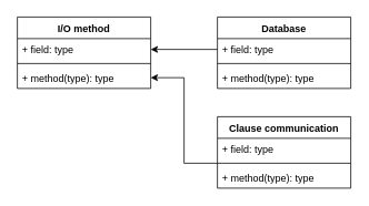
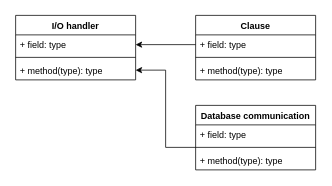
- <mxCell id="2" value="I/O method" style="swimlane;fontStyle=1;align=center;verticalAlign=top;childLayout=stackLayout;horizontal=1;startSize=26;horizontalStack=0;resizeParent=1;resizeParentMax=0;resizeLast=0;collapsible=1;marginBottom=0;whiteSpace=wrap;html=1;" vertex="1" parent="1"><mxGeometry x="20" y="20" width="160" height="86" as="geometry" /></mxCell>
+ <mxCell id="2" value="I/O handler" style="swimlane;fontStyle=1;align=center;verticalAlign=top;childLayout=stackLayout;horizontal=1;startSize=26;horizontalStack=0;resizeParent=1;resizeParentMax=0;resizeLast=0;collapsible=1;marginBottom=0;whiteSpace=wrap;html=1;" vertex="1" parent="1"><mxGeometry x="20" y="20" width="160" height="86" as="geometry" /></mxCell>
- <mxCell id="6" value="Database" style="swimlane;fontStyle=1;align=center;verticalAlign=top;childLayout=stackLayout;horizontal=1;startSize=26;horizontalStack=0;resizeParent=1;resizeParentMax=0;resizeLast=0;collapsible=1;marginBottom=0;whiteSpace=wrap;html=1;" vertex="1" parent="1"><mxGeometry x="260" y="20" width="160" height="86" as="geometry" /></mxCell>
+ <mxCell id="6" value="Clause" style="swimlane;fontStyle=1;align=center;verticalAlign=top;childLayout=stackLayout;horizontal=1;startSize=26;horizontalStack=0;resizeParent=1;resizeParentMax=0;resizeLast=0;collapsible=1;marginBottom=0;whiteSpace=wrap;html=1;" vertex="1" parent="1"><mxGeometry x="260" y="20" width="160" height="86" as="geometry" /></mxCell>
- <mxCell id="10" value="Clause communication" style="swimlane;fontStyle=1;align=center;verticalAlign=top;childLayout=stackLayout;horizontal=1;startSize=26;horizontalStack=0;resizeParent=1;resizeParentMax=0;resizeLast=0;collapsible=1;marginBottom=0;whiteSpace=wrap;html=1;" vertex="1" parent="1"><mxGeometry x="260" y="140" width="160" height="86" as="geometry" /></mxCell>
+ <mxCell id="10" value="Database communication" style="swimlane;fontStyle=1;align=center;verticalAlign=top;childLayout=stackLayout;horizontal=1;startSize=26;horizontalStack=0;resizeParent=1;resizeParentMax=0;resizeLast=0;collapsible=1;marginBottom=0;whiteSpace=wrap;html=1;" vertex="1" parent="1"><mxGeometry x="260" y="140" width="160" height="86" as="geometry" /></mxCell>
